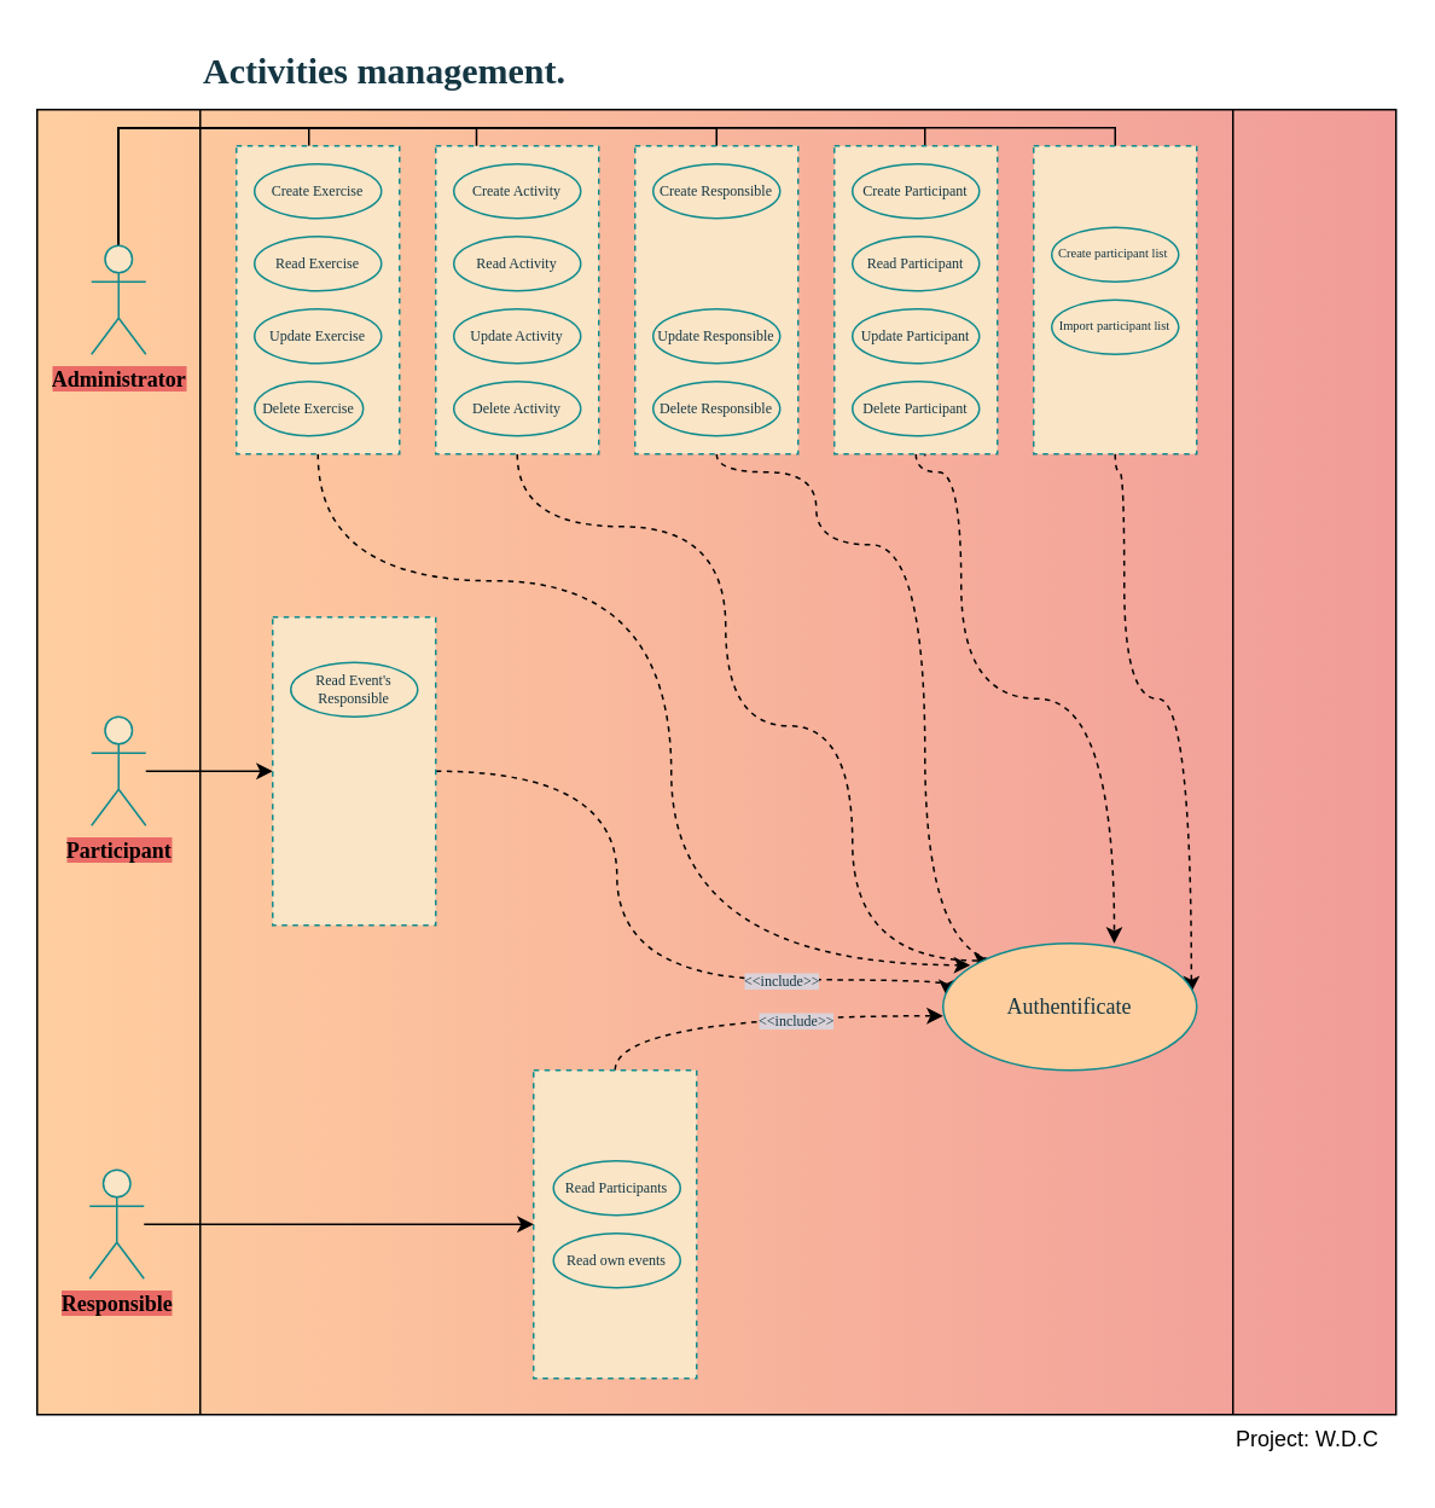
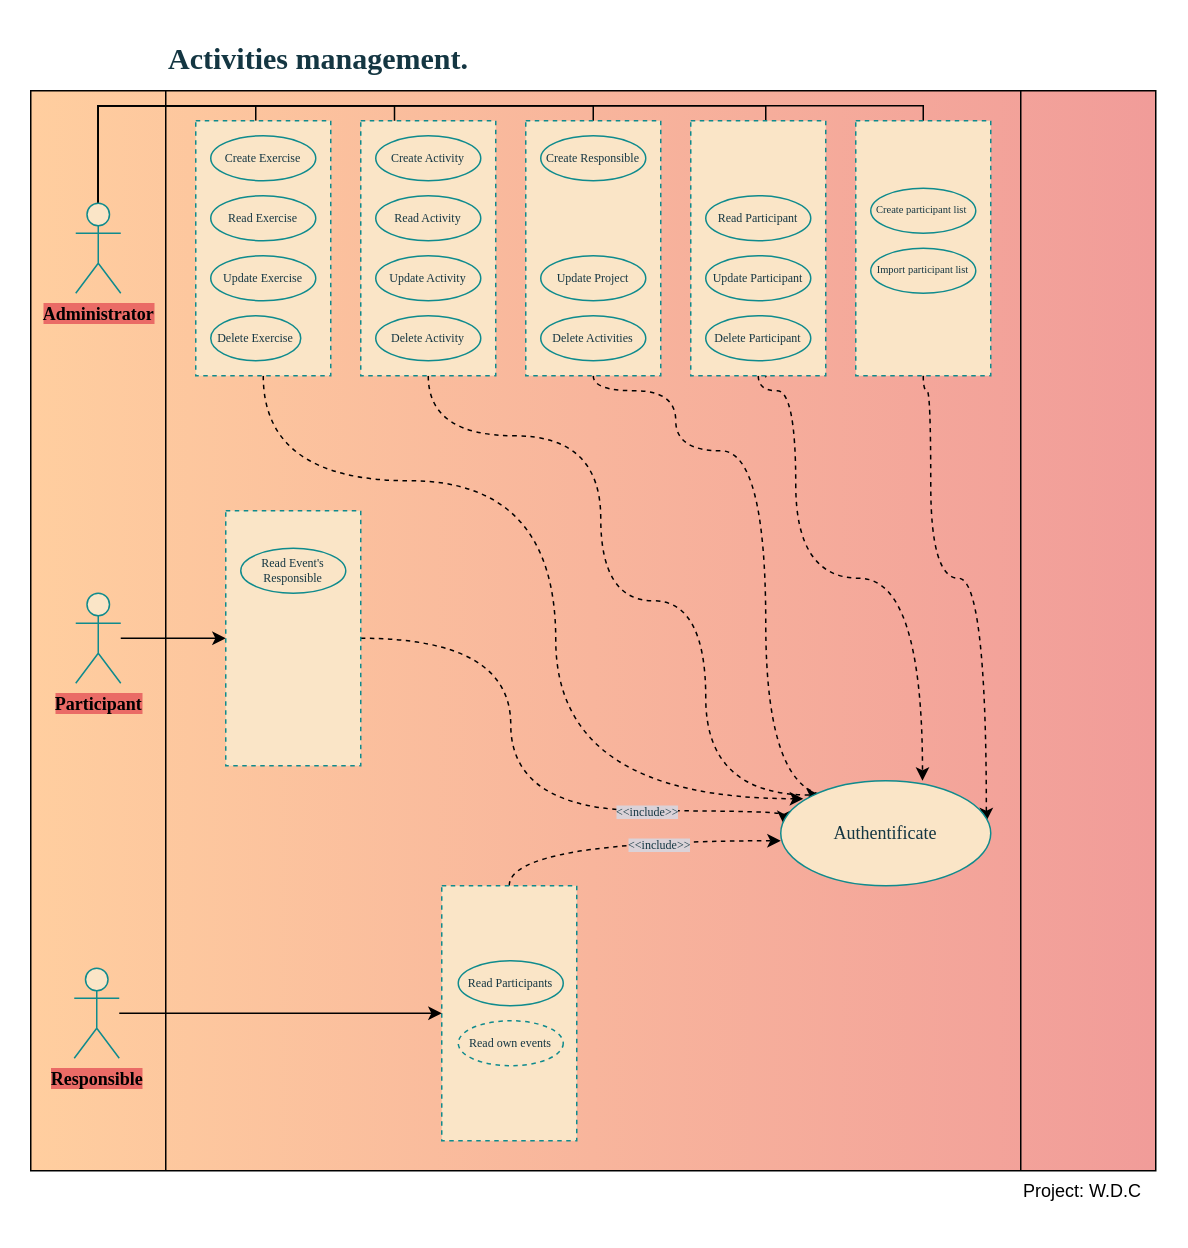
- <mxCell id="31" value="Create Participant" style="ellipse;whiteSpace=wrap;html=1;rounded=0;shadow=0;strokeWidth=1;fillColor=#FAE5C7;fontSize=8;fontFamily=agave;strokeColor=#0F8B8D;fontColor=#143642;" parent="1" vertex="1"><mxGeometry x="470" y="90" width="70" height="30" as="geometry" /></mxCell>
- <mxCell id="29" value="Update Responsible" style="ellipse;whiteSpace=wrap;html=1;rounded=0;shadow=0;strokeWidth=1;fillColor=#FAE5C7;fontSize=8;fontFamily=agave;strokeColor=#0F8B8D;fontColor=#143642;" parent="1" vertex="1"><mxGeometry x="360" y="170" width="70" height="30" as="geometry" /></mxCell>
+ <mxCell id="29" value="Update Project" style="ellipse;whiteSpace=wrap;html=1;rounded=0;shadow=0;strokeWidth=1;fillColor=#FAE5C7;fontSize=8;fontFamily=agave;strokeColor=#0F8B8D;fontColor=#143642;" parent="1" vertex="1"><mxGeometry x="360" y="170" width="70" height="30" as="geometry" /></mxCell>
- <mxCell id="30" value="Delete Responsible" style="ellipse;whiteSpace=wrap;html=1;rounded=0;shadow=0;strokeWidth=1;fillColor=#FAE5C7;fontSize=8;fontFamily=agave;strokeColor=#0F8B8D;fontColor=#143642;" parent="1" vertex="1"><mxGeometry x="360" y="210" width="70" height="30" as="geometry" /></mxCell>
+ <mxCell id="30" value="Delete Activities" style="ellipse;whiteSpace=wrap;html=1;rounded=0;shadow=0;strokeWidth=1;fillColor=#FAE5C7;fontSize=8;fontFamily=agave;strokeColor=#0F8B8D;fontColor=#143642;" parent="1" vertex="1"><mxGeometry x="360" y="210" width="70" height="30" as="geometry" /></mxCell>
- <mxCell id="49" value="Authentificate" style="ellipse;whiteSpace=wrap;html=1;rounded=0;shadow=0;fontSize=12;strokeWidth=1;fillColor=#ffce9f;strokeColor=#0F8B8D;fontFamily=agave;fontColor=#143642;" vertex="1" parent="1"><mxGeometry x="520" y="520" width="140" height="70" as="geometry" /></mxCell>
+ <mxCell id="49" value="Authentificate" style="ellipse;whiteSpace=wrap;html=1;rounded=0;shadow=0;fontSize=12;strokeWidth=1;fillColor=#FAE5C7;strokeColor=#0F8B8D;fontFamily=agave;fontColor=#143642;" vertex="1" parent="1"><mxGeometry x="520" y="520" width="140" height="70" as="geometry" /></mxCell>
- <mxCell id="47" value="Read own events" style="ellipse;whiteSpace=wrap;html=1;rounded=0;shadow=0;strokeWidth=1;fillColor=#FAE5C7;fontSize=8;fontFamily=agave;strokeColor=#0F8B8D;fontColor=#143642;" parent="1" vertex="1"><mxGeometry x="305" y="680" width="70" height="30" as="geometry" /></mxCell>
+ <mxCell id="47" value="Read own events" style="ellipse;whiteSpace=wrap;html=1;rounded=0;shadow=0;strokeWidth=1;fillColor=#FAE5C7;fontSize=8;fontFamily=agave;strokeColor=#0F8B8D;fontColor=#143642;dashed=1;" parent="1" vertex="1"><mxGeometry x="305" y="680" width="70" height="30" as="geometry" /></mxCell>
